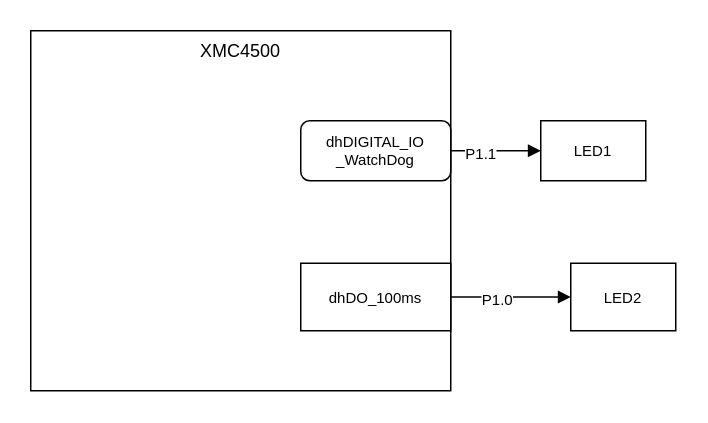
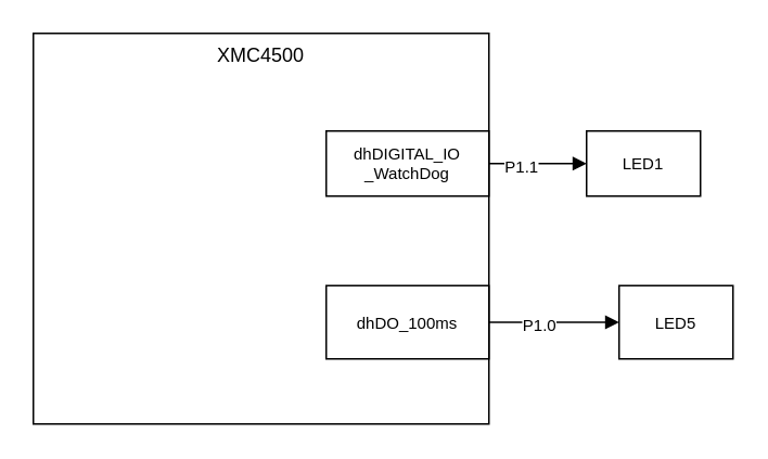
- <mxCell id="3" value="dhDIGITAL_IO&lt;br&gt;_WatchDog" style="whiteSpace=wrap;html=1;strokeColor=#000000;strokeWidth=1;fillColor=none;fontSize=10;align=center;rounded=1;" parent="1" vertex="1"><mxGeometry x="200" y="80" width="100" height="40" as="geometry" /></mxCell>
+ <mxCell id="3" value="dhDIGITAL_IO&lt;br&gt;_WatchDog" style="whiteSpace=wrap;html=1;strokeColor=#000000;strokeWidth=1;fillColor=none;fontSize=10;align=center;" parent="1" vertex="1"><mxGeometry x="200" y="80" width="100" height="40" as="geometry" /></mxCell>
- <mxCell id="6" value="LED2" style="whiteSpace=wrap;html=1;strokeColor=#000000;strokeWidth=1;fillColor=none;fontSize=10;align=center;" parent="1" vertex="1"><mxGeometry x="380" y="175" width="70" height="45" as="geometry" /></mxCell>
+ <mxCell id="6" value="LED5" style="whiteSpace=wrap;html=1;strokeColor=#000000;strokeWidth=1;fillColor=none;fontSize=10;align=center;" parent="1" vertex="1"><mxGeometry x="380" y="175" width="70" height="45" as="geometry" /></mxCell>
